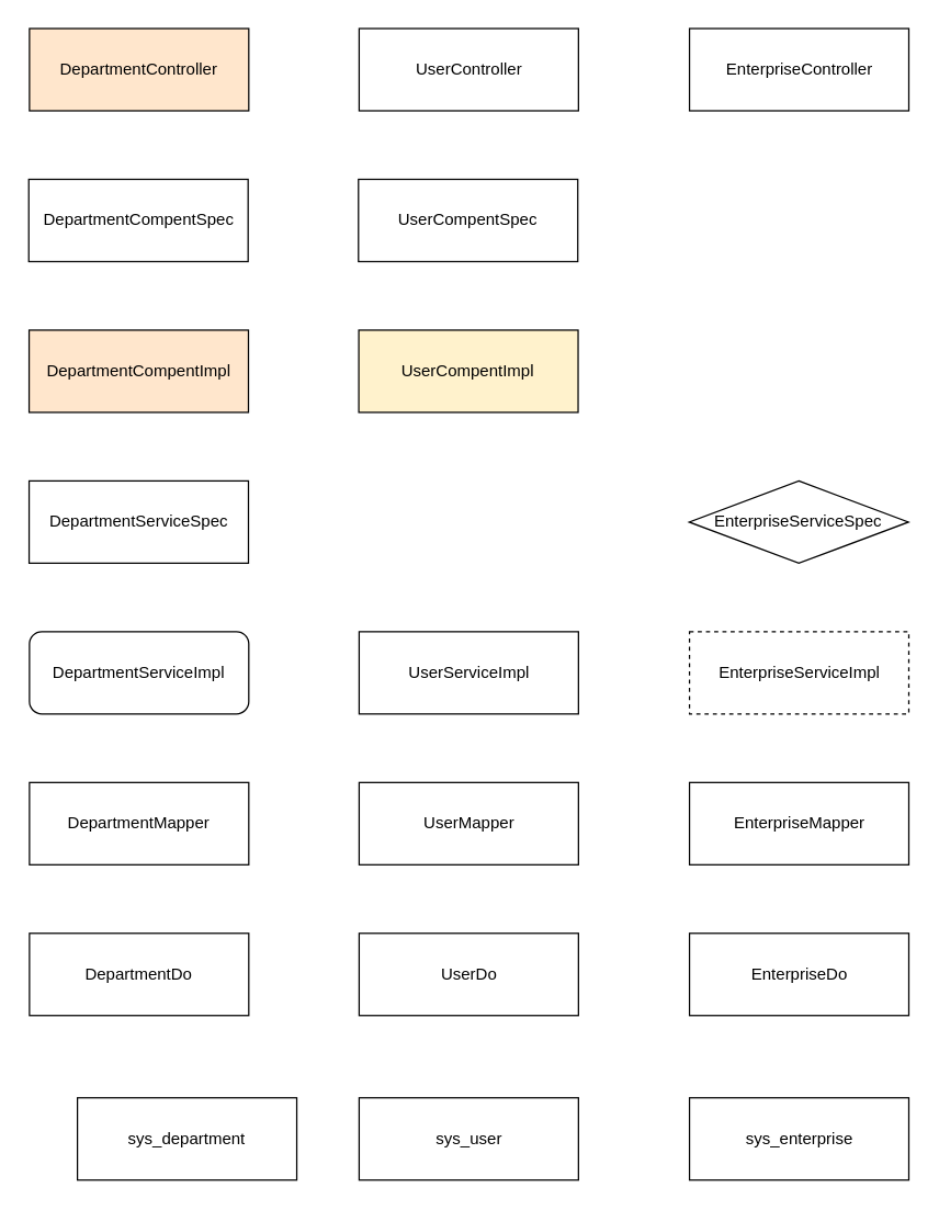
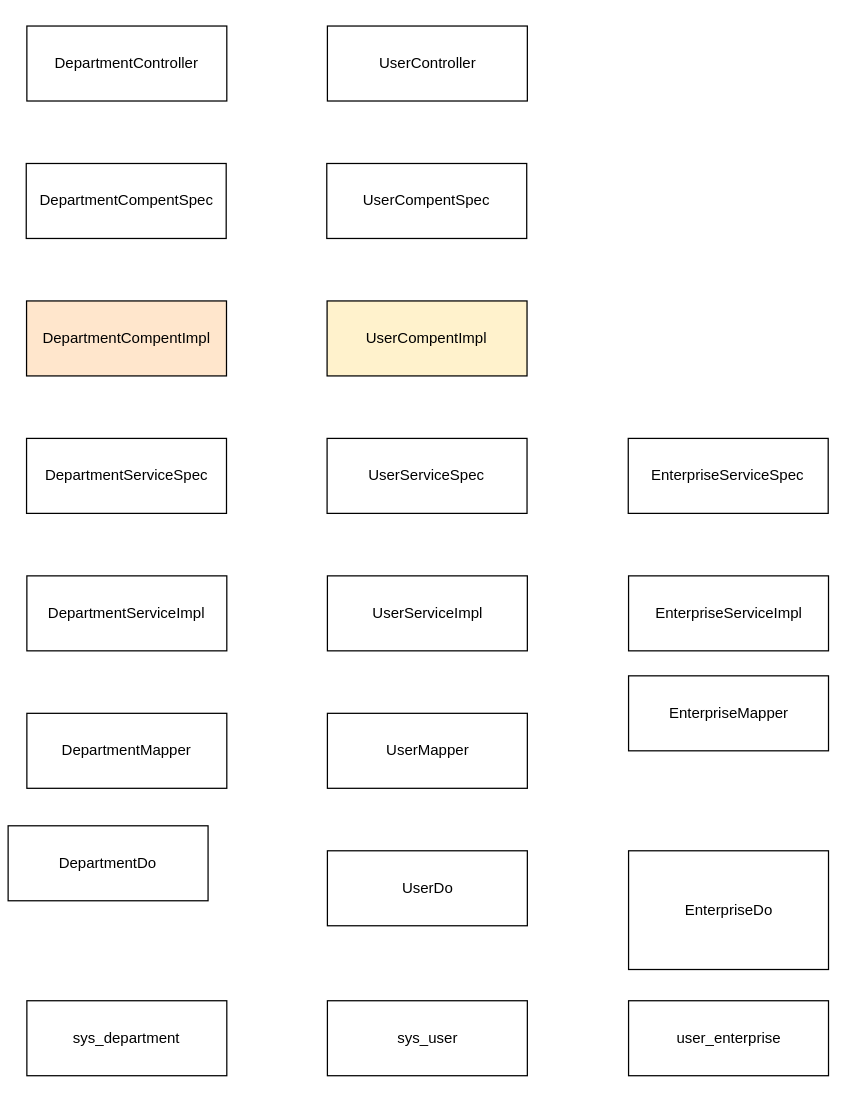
- <mxCell id="21" value="DepartmentController" style="rounded=0;whiteSpace=wrap;html=1;fillColor=#ffe6cc;" vertex="1" parent="1"><mxGeometry x="21" y="20" width="160" height="60" as="geometry" /></mxCell>
+ <mxCell id="21" value="DepartmentController" style="rounded=0;whiteSpace=wrap;html=1;" vertex="1" parent="1"><mxGeometry x="21" y="20" width="160" height="60" as="geometry" /></mxCell>
- <mxCell id="22" value="EnterpriseController" style="rounded=0;whiteSpace=wrap;html=1;" vertex="1" parent="1"><mxGeometry x="502.5" y="20" width="160" height="60" as="geometry" /></mxCell>
+ <mxCell id="16" value="UserServiceSpec" style="rounded=0;whiteSpace=wrap;html=1;" vertex="1" parent="1"><mxGeometry x="261.25" y="350" width="160" height="60" as="geometry" /></mxCell>
- <mxCell id="15" value="EnterpriseServiceSpec" style="rhombus;whiteSpace=wrap;html=1;" vertex="1" parent="1"><mxGeometry x="502.25" y="350" width="160" height="60" as="geometry" /></mxCell>
+ <mxCell id="15" value="EnterpriseServiceSpec" style="rounded=0;whiteSpace=wrap;html=1;" vertex="1" parent="1"><mxGeometry x="502.25" y="350" width="160" height="60" as="geometry" /></mxCell>
- <mxCell id="11" value="DepartmentServiceImpl" style="whiteSpace=wrap;html=1;rounded=1;" vertex="1" parent="1"><mxGeometry x="21" y="460" width="160" height="60" as="geometry" /></mxCell>
+ <mxCell id="11" value="DepartmentServiceImpl" style="rounded=0;whiteSpace=wrap;html=1;" vertex="1" parent="1"><mxGeometry x="21" y="460" width="160" height="60" as="geometry" /></mxCell>
- <mxCell id="12" value="EnterpriseServiceImpl" style="rounded=0;whiteSpace=wrap;html=1;dashed=1;" vertex="1" parent="1"><mxGeometry x="502.5" y="460" width="160" height="60" as="geometry" /></mxCell>
+ <mxCell id="12" value="EnterpriseServiceImpl" style="rounded=0;whiteSpace=wrap;html=1;" vertex="1" parent="1"><mxGeometry x="502.5" y="460" width="160" height="60" as="geometry" /></mxCell>
- <mxCell id="9" value="EnterpriseMapper" style="rounded=0;whiteSpace=wrap;html=1;" vertex="1" parent="1"><mxGeometry x="502.5" y="570" width="160" height="60" as="geometry" /></mxCell>
+ <mxCell id="9" value="EnterpriseMapper" style="rounded=0;whiteSpace=wrap;html=1;" vertex="1" parent="1"><mxGeometry x="502.5" y="540" width="160" height="60" as="geometry" /></mxCell>
- <mxCell id="5" value="DepartmentDo" style="rounded=0;whiteSpace=wrap;html=1;" vertex="1" parent="1"><mxGeometry x="21" y="680" width="160" height="60" as="geometry" /></mxCell>
+ <mxCell id="5" value="DepartmentDo" style="rounded=0;whiteSpace=wrap;html=1;" vertex="1" parent="1"><mxGeometry x="6" y="660" width="160" height="60" as="geometry" /></mxCell>
- <mxCell id="6" value="EnterpriseDo" style="rounded=0;whiteSpace=wrap;html=1;" vertex="1" parent="1"><mxGeometry x="502.5" y="680" width="160" height="60" as="geometry" /></mxCell>
+ <mxCell id="6" value="EnterpriseDo" style="rounded=0;whiteSpace=wrap;html=1;" vertex="1" parent="1"><mxGeometry x="502.5" y="680" width="160" height="95" as="geometry" /></mxCell>
- <mxCell id="2" value="sys_department" style="rounded=0;whiteSpace=wrap;html=1;" parent="1" vertex="1"><mxGeometry x="56" y="800" width="160" height="60" as="geometry" /></mxCell>
+ <mxCell id="2" value="sys_department" style="rounded=0;whiteSpace=wrap;html=1;" parent="1" vertex="1"><mxGeometry x="21" y="800" width="160" height="60" as="geometry" /></mxCell>
- <mxCell id="3" value="sys_enterprise" style="rounded=0;whiteSpace=wrap;html=1;" parent="1" vertex="1"><mxGeometry x="502.5" y="800" width="160" height="60" as="geometry" /></mxCell>
+ <mxCell id="3" value="user_enterprise" style="rounded=0;whiteSpace=wrap;html=1;" parent="1" vertex="1"><mxGeometry x="502.5" y="800" width="160" height="60" as="geometry" /></mxCell>
